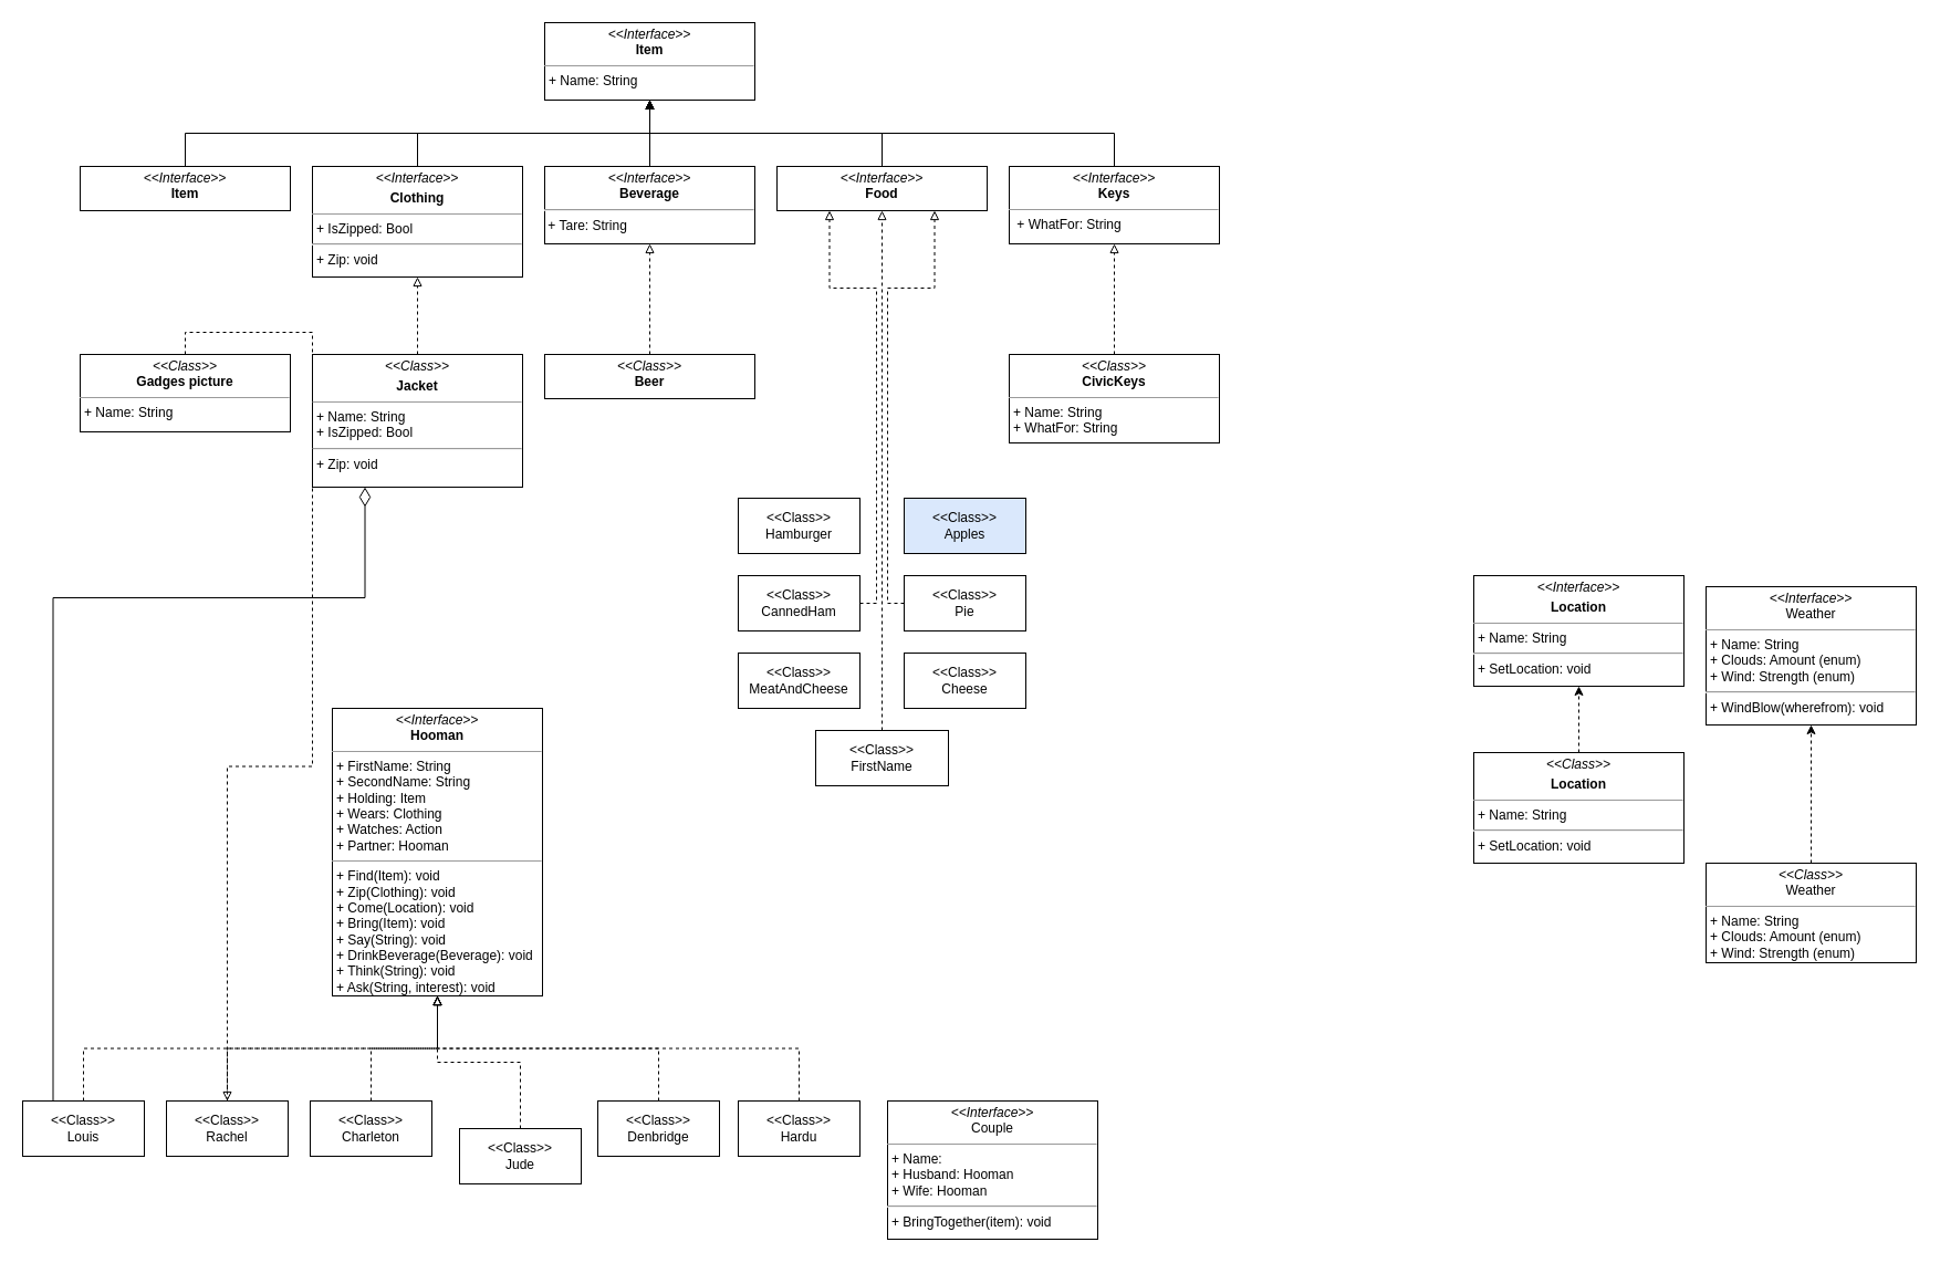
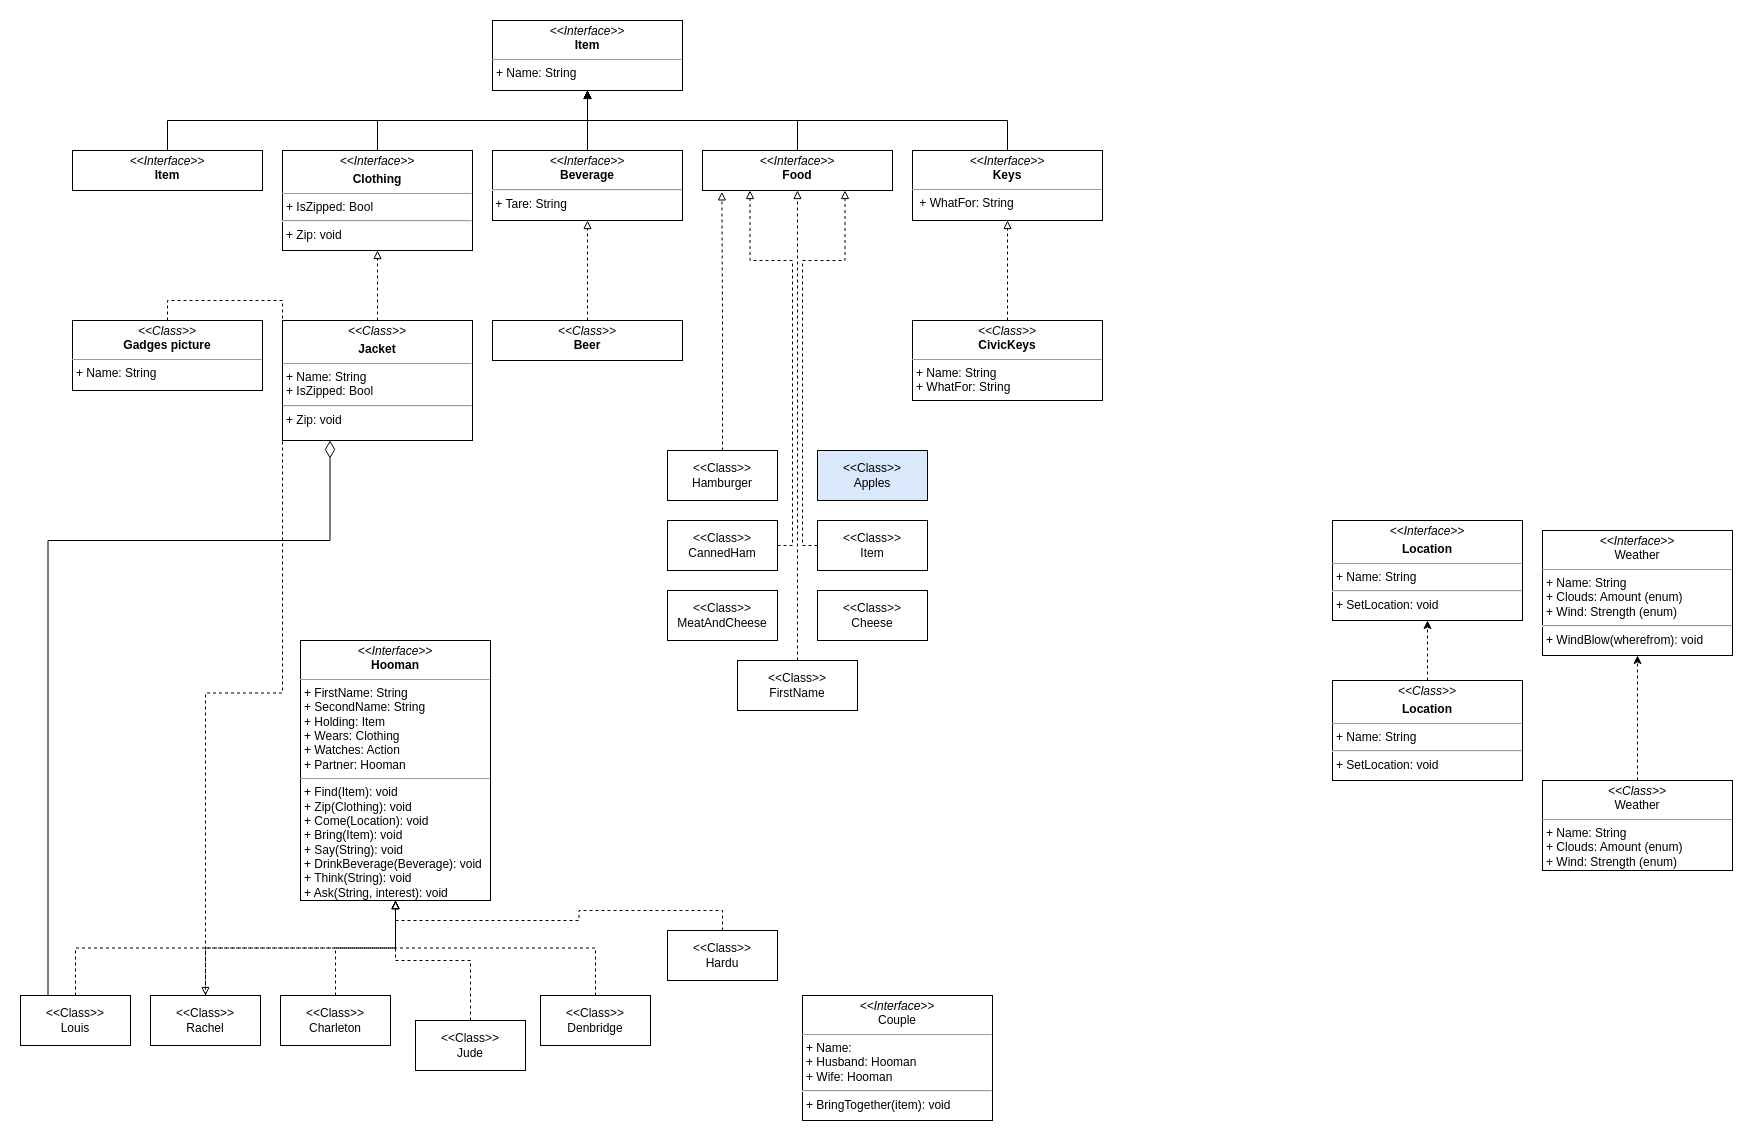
+ <mxCell id="51" style="edgeStyle=orthogonalEdgeStyle;rounded=0;orthogonalLoop=1;jettySize=auto;html=1;exitX=0.5;exitY=0;exitDx=0;exitDy=0;entryX=0.102;entryY=1.035;entryDx=0;entryDy=0;entryPerimeter=0;dashed=1;endArrow=block;endFill=0;" edge="1" parent="1" source="41" target="12"><mxGeometry relative="1" as="geometry" /></mxCell>
- <mxCell id="47" value="&amp;lt;&amp;lt;Class&amp;gt;&amp;gt;&lt;br&gt;Pie" style="html=1;whiteSpace=wrap;" vertex="1" parent="1"><mxGeometry x="817" y="520" width="110" height="50" as="geometry" /></mxCell>
+ <mxCell id="47" value="&amp;lt;&amp;lt;Class&amp;gt;&amp;gt;&lt;br&gt;Item" style="html=1;whiteSpace=wrap;" vertex="1" parent="1"><mxGeometry x="817" y="520" width="110" height="50" as="geometry" /></mxCell>
- <mxCell id="40" value="&amp;lt;&amp;lt;Class&amp;gt;&amp;gt;&lt;br&gt;Hardu" style="html=1;whiteSpace=wrap;" vertex="1" parent="1"><mxGeometry x="667" y="995" width="110" height="50" as="geometry" /></mxCell>
+ <mxCell id="40" value="&amp;lt;&amp;lt;Class&amp;gt;&amp;gt;&lt;br&gt;Hardu" style="html=1;whiteSpace=wrap;" vertex="1" parent="1"><mxGeometry x="667" y="930" width="110" height="50" as="geometry" /></mxCell>
